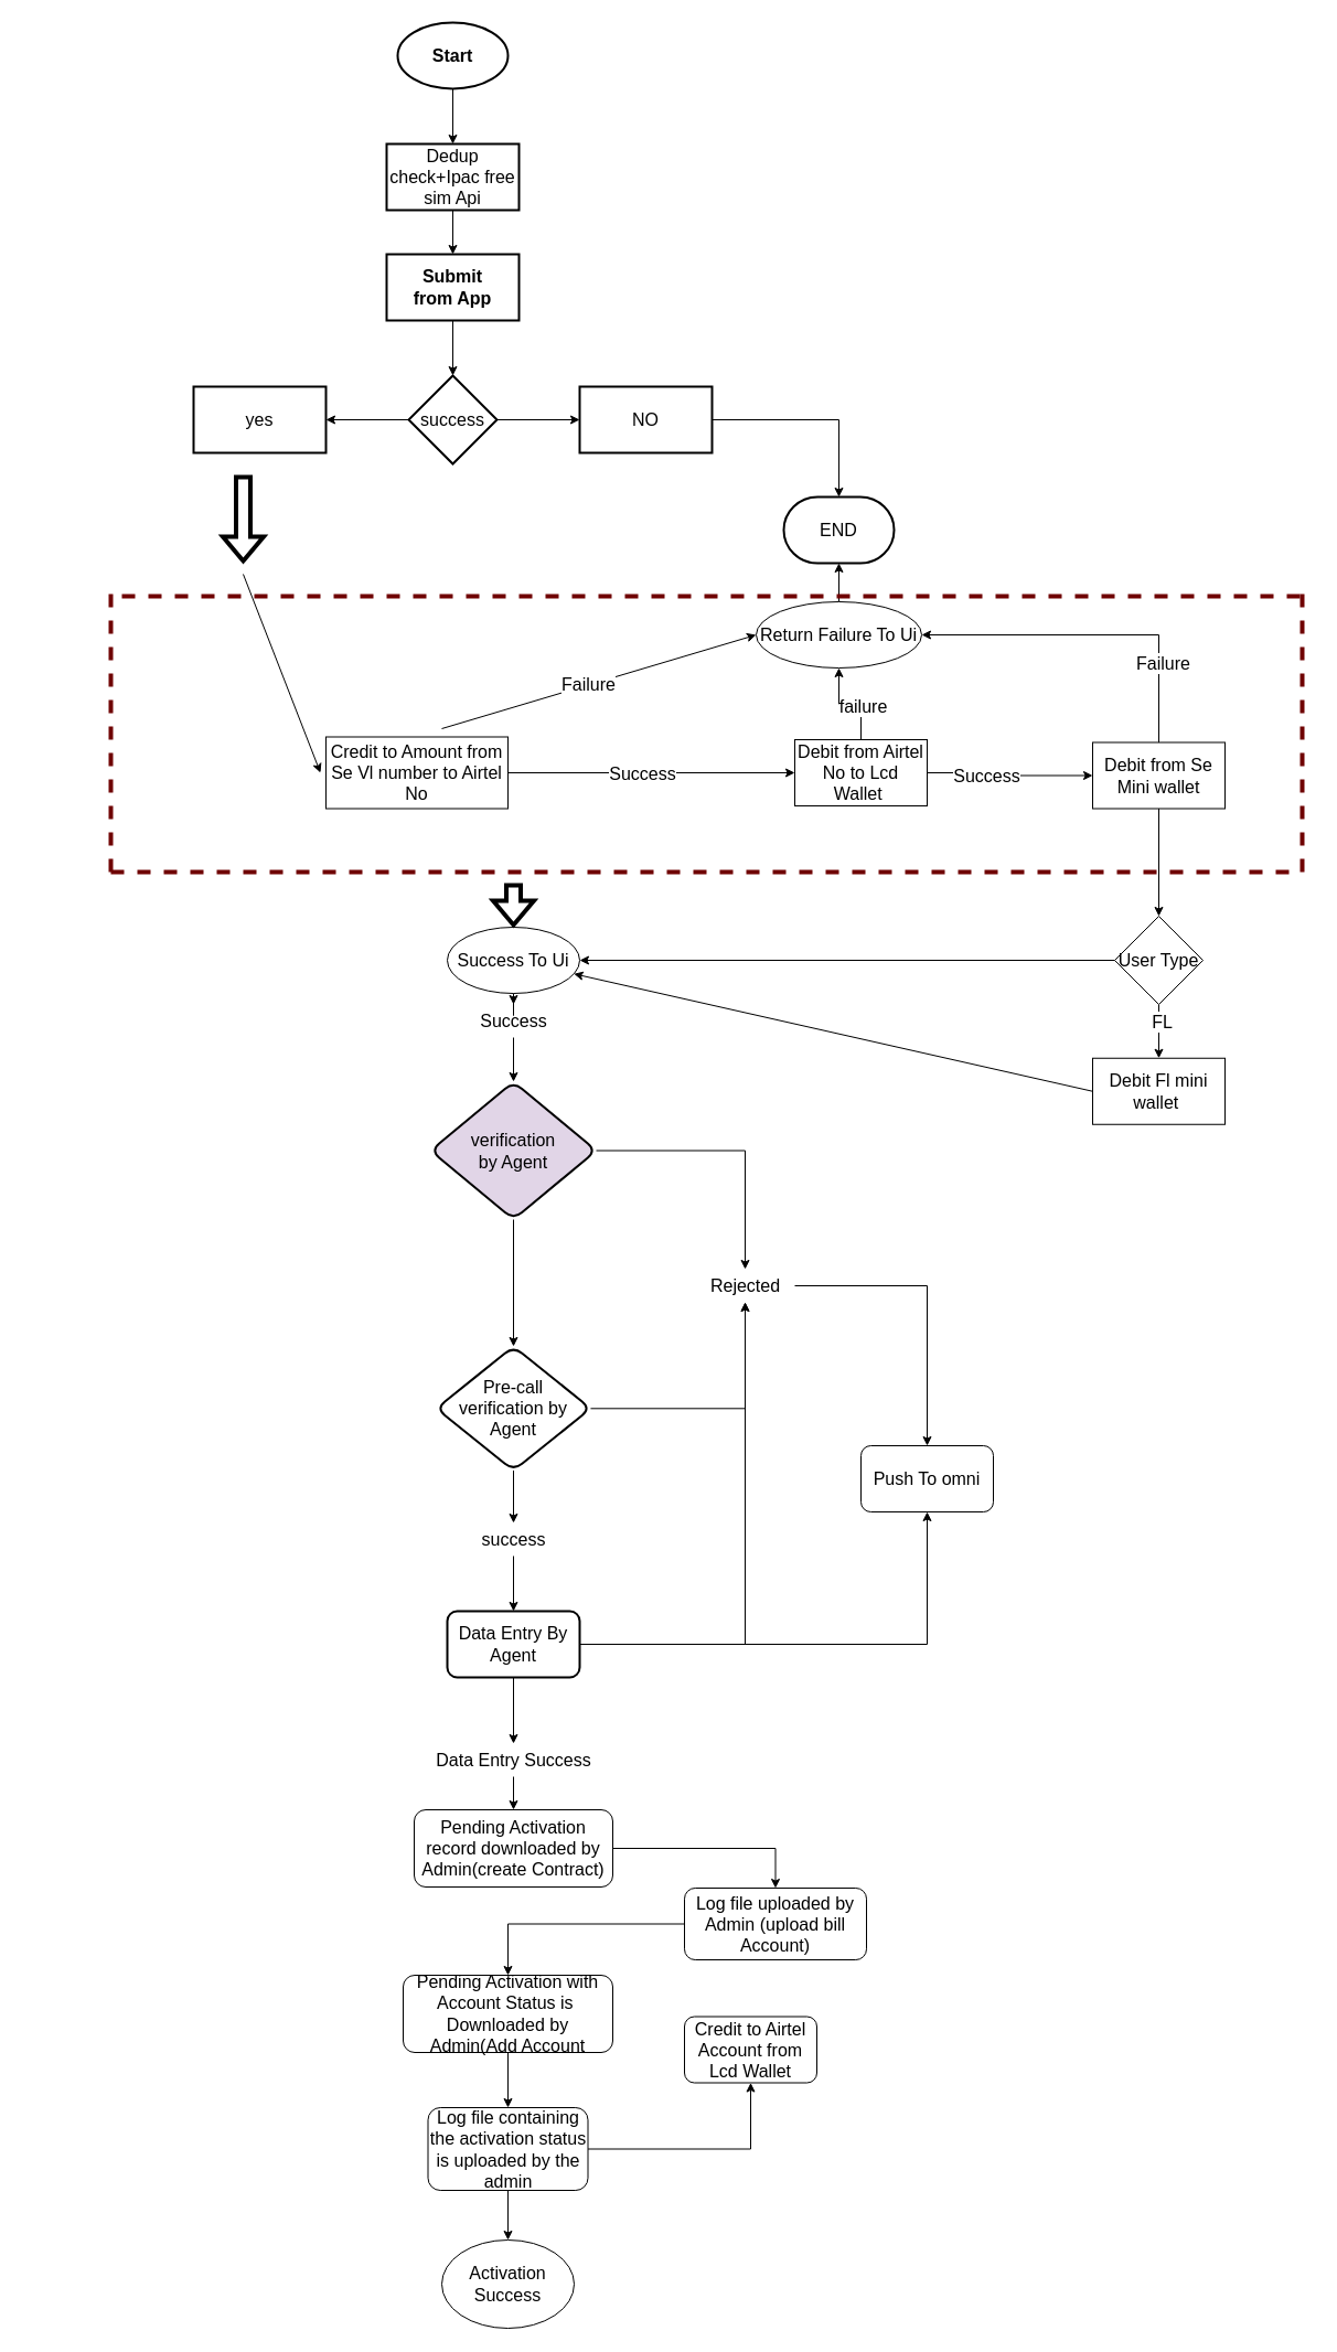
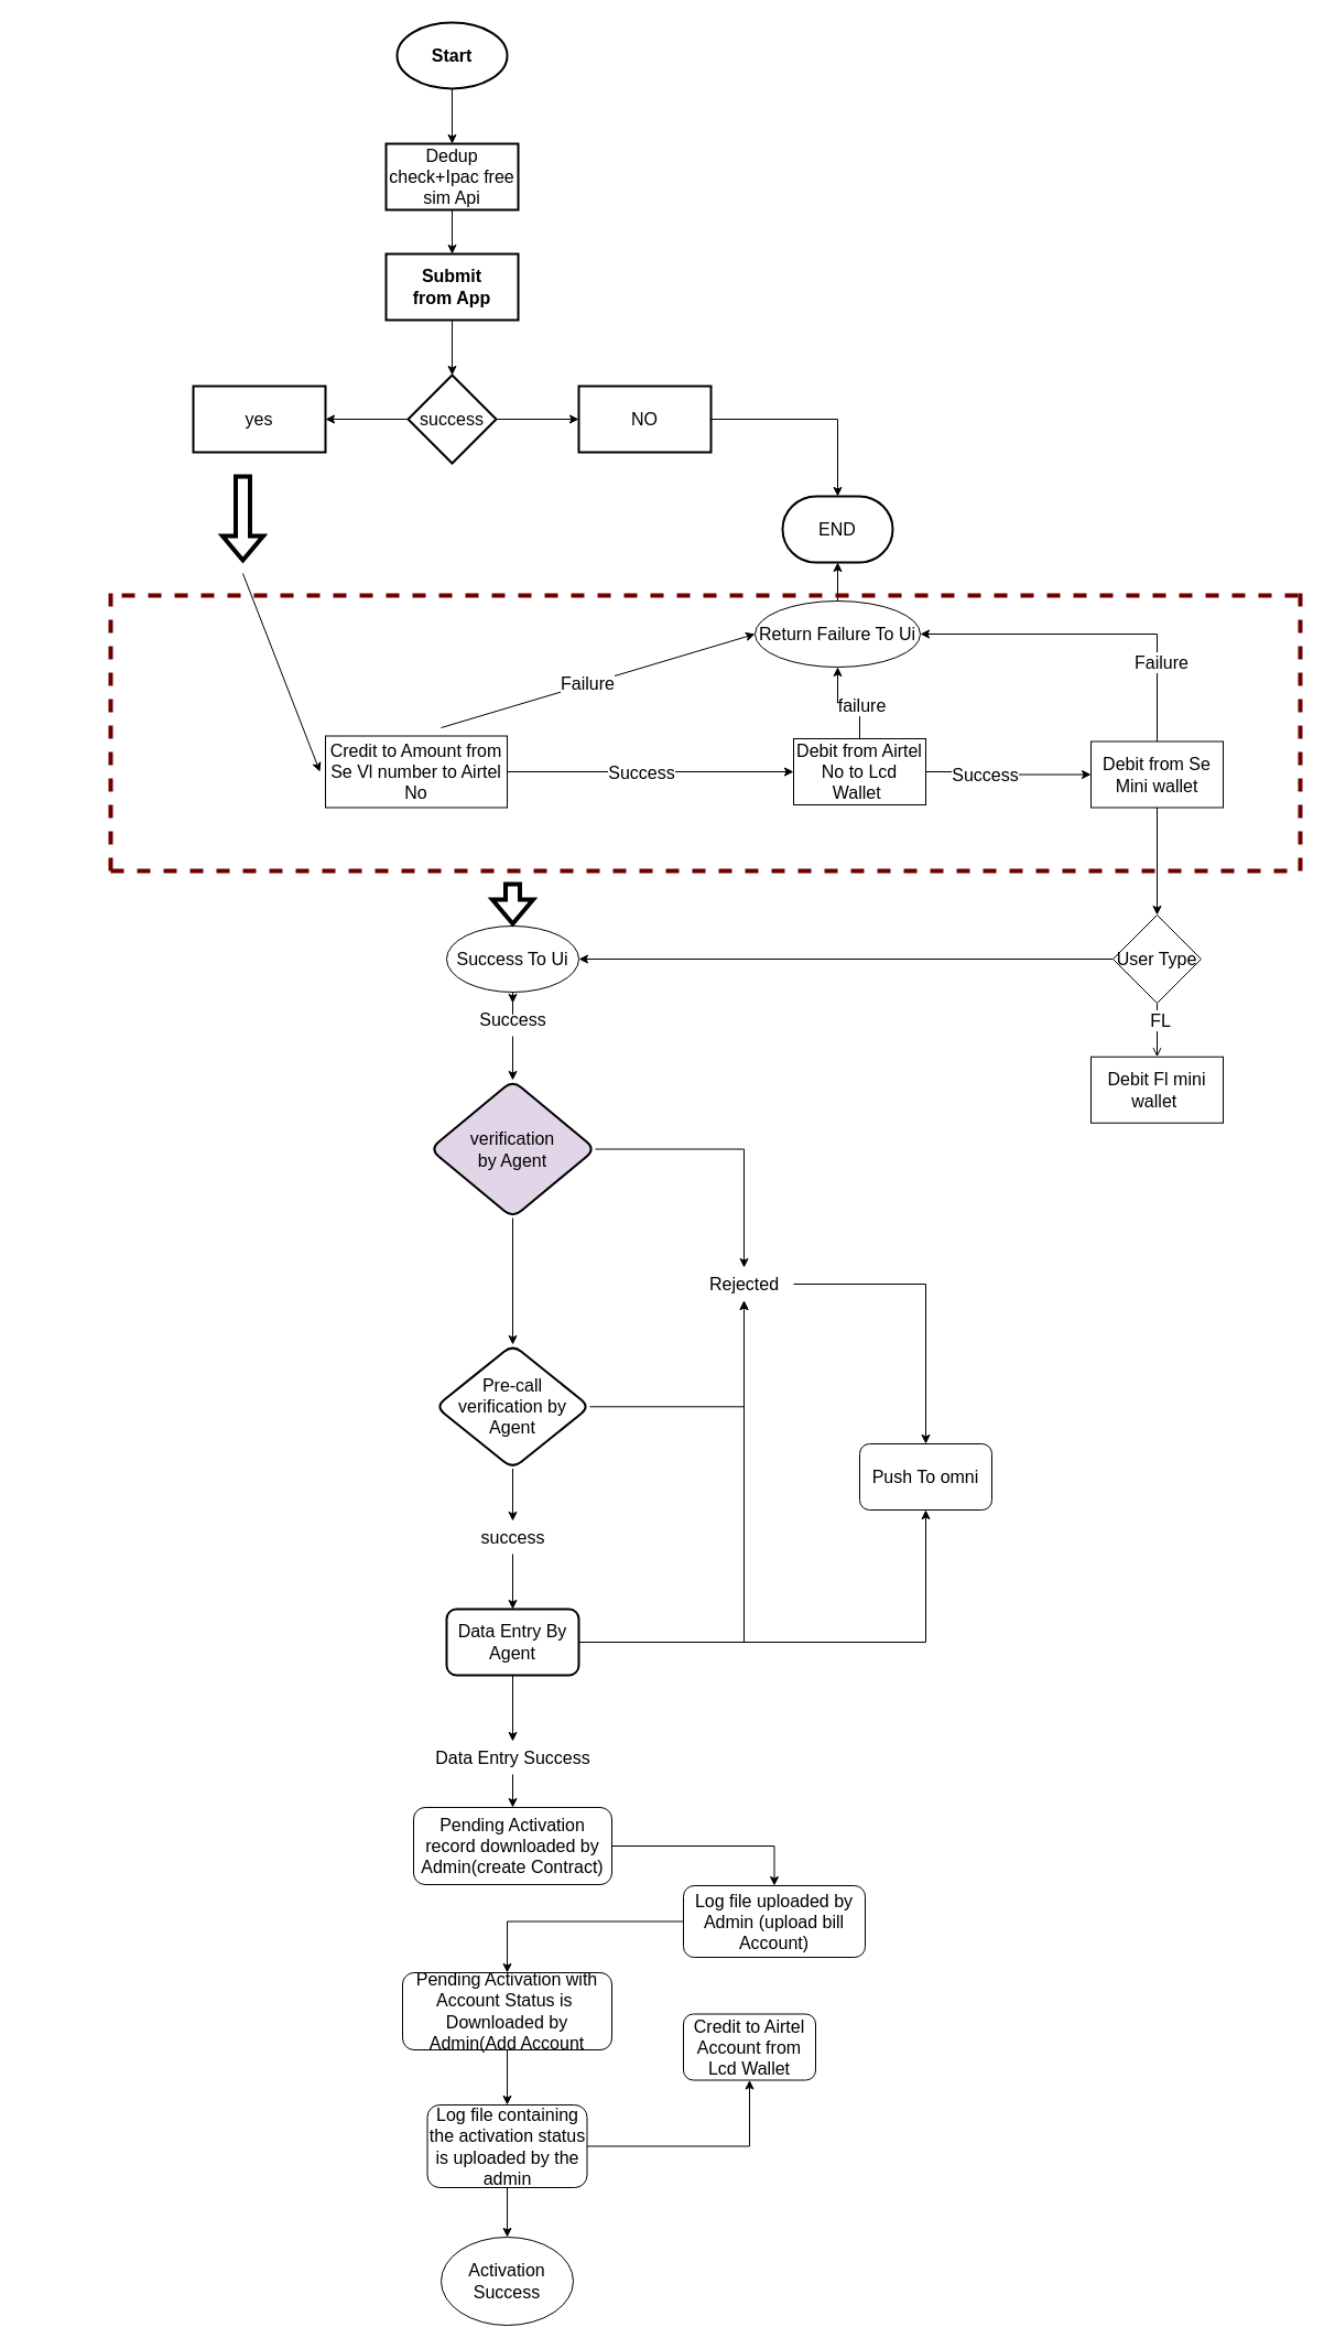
- <mxCell id="69" value="" style="endArrow=classic;html=1;rounded=0;fontSize=16;exitX=0;exitY=0.5;exitDx=0;exitDy=0;" edge="1" parent="1" source="61" target="68"><mxGeometry width="50" height="50" relative="1" as="geometry"><mxPoint x="950" y="1010" as="sourcePoint" /><mxPoint x="1000" y="960" as="targetPoint" /></mxGeometry></mxCell>
- <mxCell id="57" value="" style="edgeStyle=orthogonalEdgeStyle;rounded=0;orthogonalLoop=1;jettySize=auto;html=1;fontSize=16;" edge="1" parent="1" source="60" target="61"><mxGeometry relative="1" as="geometry" /></mxCell>
+ <mxCell id="57" value="" style="edgeStyle=orthogonalEdgeStyle;rounded=0;orthogonalLoop=1;jettySize=auto;html=1;fontSize=16;endArrow=open;" edge="1" parent="1" source="60" target="61"><mxGeometry relative="1" as="geometry" /></mxCell>
